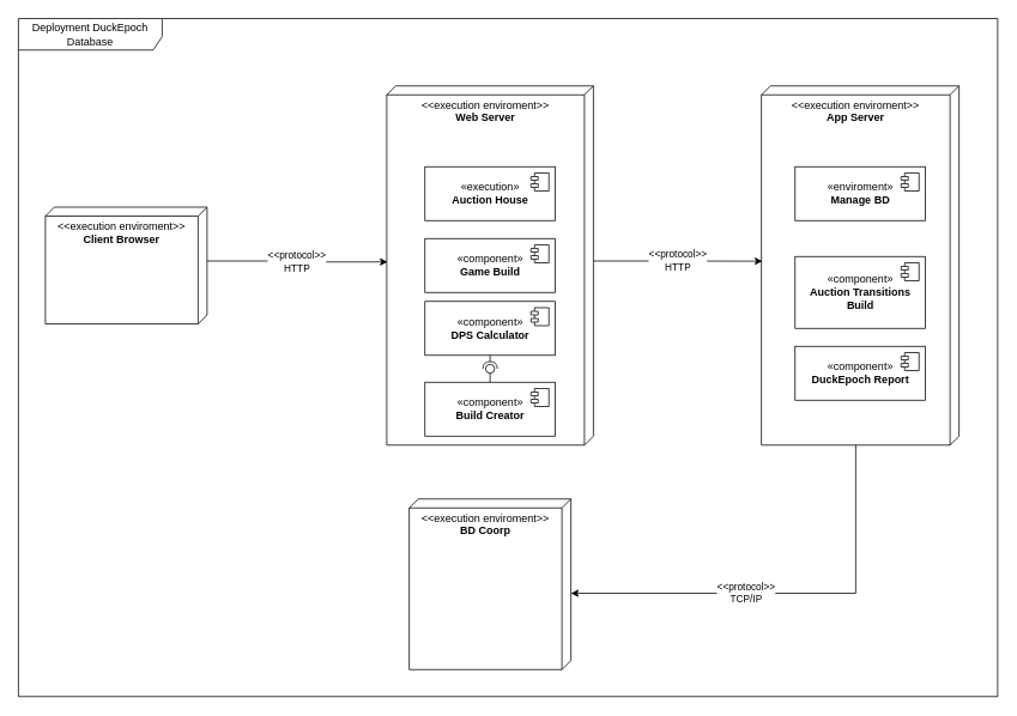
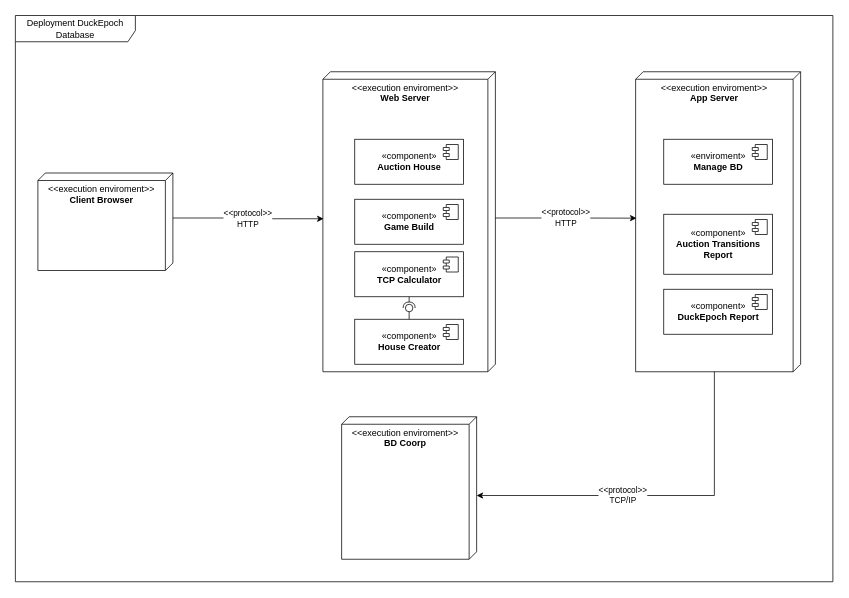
- <mxCell id="7" value="«execution»&lt;br&gt;&lt;b&gt;Auction House&lt;/b&gt;" style="html=1;dropTarget=0;whiteSpace=wrap;" vertex="1" parent="1"><mxGeometry x="472.5" y="185" width="145" height="60" as="geometry" /></mxCell>
+ <mxCell id="7" value="«component»&lt;br&gt;&lt;b&gt;Auction House&lt;/b&gt;" style="html=1;dropTarget=0;whiteSpace=wrap;" vertex="1" parent="1"><mxGeometry x="472.5" y="185" width="145" height="60" as="geometry" /></mxCell>
- <mxCell id="21" value="«component»&lt;div&gt;&lt;b&gt;Auction Transitions Build&lt;/b&gt;&lt;/div&gt;" style="html=1;dropTarget=0;whiteSpace=wrap;" vertex="1" parent="1"><mxGeometry x="884.5" y="285" width="145" height="80" as="geometry" /></mxCell>
+ <mxCell id="21" value="«component»&lt;div&gt;&lt;b&gt;Auction Transitions Report&lt;/b&gt;&lt;/div&gt;" style="html=1;dropTarget=0;whiteSpace=wrap;" vertex="1" parent="1"><mxGeometry x="884.5" y="285" width="145" height="80" as="geometry" /></mxCell>
- <mxCell id="11" value="«component»&lt;br&gt;&lt;b&gt;DPS Calculator&lt;/b&gt;" style="html=1;dropTarget=0;whiteSpace=wrap;" vertex="1" parent="1"><mxGeometry x="472.5" y="335" width="145" height="60" as="geometry" /></mxCell>
+ <mxCell id="11" value="«component»&lt;br&gt;&lt;b&gt;TCP Calculator&lt;/b&gt;" style="html=1;dropTarget=0;whiteSpace=wrap;" vertex="1" parent="1"><mxGeometry x="472.5" y="335" width="145" height="60" as="geometry" /></mxCell>
- <mxCell id="13" value="«component»&lt;br&gt;&lt;b&gt;Build Creator&lt;/b&gt;" style="html=1;dropTarget=0;whiteSpace=wrap;" vertex="1" parent="1"><mxGeometry x="472.5" y="425" width="145" height="60" as="geometry" /></mxCell>
+ <mxCell id="13" value="«component»&lt;br&gt;&lt;b&gt;House Creator&lt;/b&gt;" style="html=1;dropTarget=0;whiteSpace=wrap;" vertex="1" parent="1"><mxGeometry x="472.5" y="425" width="145" height="60" as="geometry" /></mxCell>
